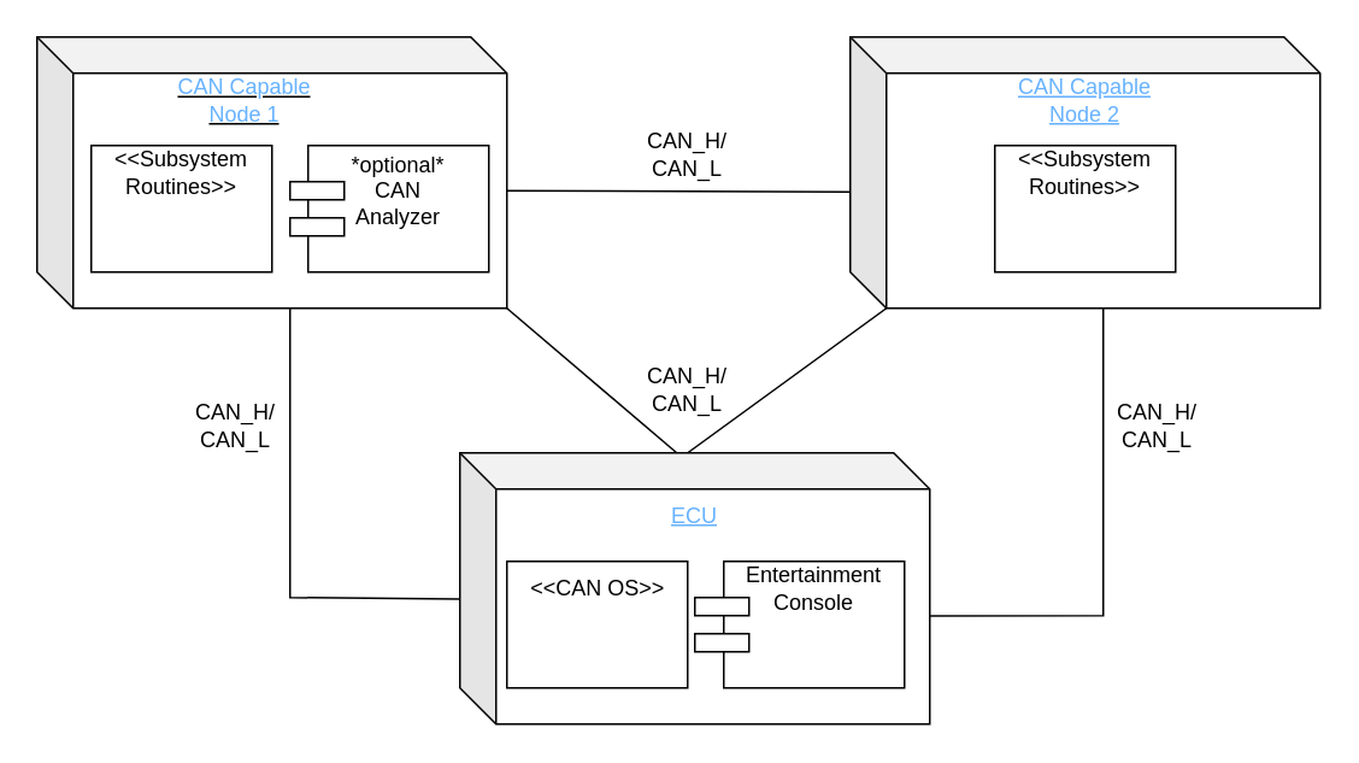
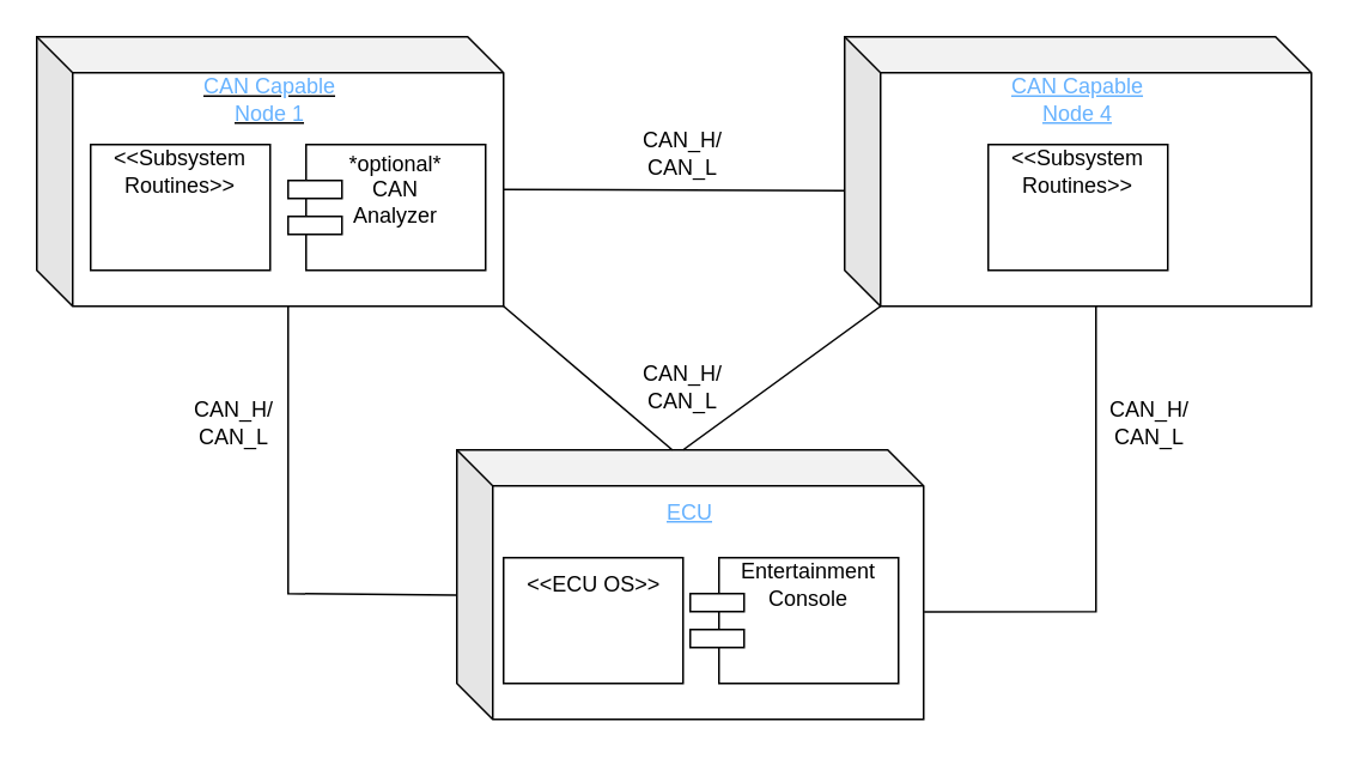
- <mxCell id="5" value="&lt;u&gt;&lt;font color=&quot;#66b2ff&quot;&gt;CAN Capable Node 1&lt;/font&gt;&lt;/u&gt;" style="text;html=1;strokeColor=none;fillColor=none;align=center;verticalAlign=middle;whiteSpace=wrap;rounded=0;" vertex="1" parent="1"><mxGeometry x="90" y="40" width="90" height="30" as="geometry" /></mxCell>
+ <mxCell id="5" value="&lt;u&gt;&lt;font color=&quot;#66b2ff&quot;&gt;CAN Capable Node 1&lt;/font&gt;&lt;/u&gt;" style="text;html=1;strokeColor=none;fillColor=none;align=center;verticalAlign=middle;whiteSpace=wrap;rounded=0;" vertex="1" parent="1"><mxGeometry x="105" y="40" width="90" height="30" as="geometry" /></mxCell>
- <mxCell id="6" value="&lt;font color=&quot;#66b2ff&quot;&gt;&lt;u&gt;CAN Capable Node 2&lt;/u&gt;&lt;/font&gt;" style="text;html=1;strokeColor=none;fillColor=none;align=center;verticalAlign=middle;whiteSpace=wrap;rounded=0;" vertex="1" parent="1"><mxGeometry x="555" y="40" width="90" height="30" as="geometry" /></mxCell>
+ <mxCell id="6" value="&lt;font color=&quot;#66b2ff&quot;&gt;&lt;u&gt;CAN Capable Node 4&lt;/u&gt;&lt;/font&gt;" style="text;html=1;strokeColor=none;fillColor=none;align=center;verticalAlign=middle;whiteSpace=wrap;rounded=0;" vertex="1" parent="1"><mxGeometry x="555" y="40" width="90" height="30" as="geometry" /></mxCell>
- <mxCell id="22" value="&amp;lt;&amp;lt;CAN OS&amp;gt;&amp;gt;" style="text;html=1;strokeColor=none;fillColor=none;align=center;verticalAlign=middle;whiteSpace=wrap;rounded=0;" vertex="1" parent="1"><mxGeometry x="287.5" y="310" width="85" height="30" as="geometry" /></mxCell>
+ <mxCell id="22" value="&amp;lt;&amp;lt;ECU OS&amp;gt;&amp;gt;" style="text;html=1;strokeColor=none;fillColor=none;align=center;verticalAlign=middle;whiteSpace=wrap;rounded=0;" vertex="1" parent="1"><mxGeometry x="287.5" y="310" width="85" height="30" as="geometry" /></mxCell>
